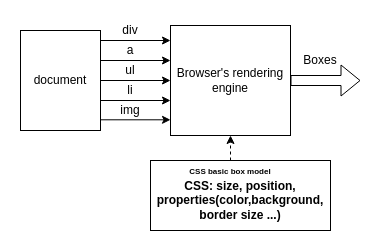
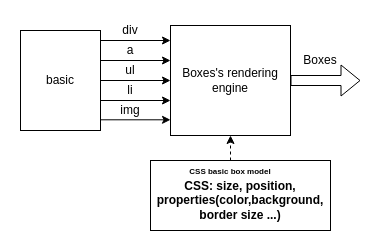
- <mxCell id="3" value="document" style="rounded=0;whiteSpace=wrap;html=1;" vertex="1" parent="1"><mxGeometry x="20" y="30" width="80" height="100" as="geometry" /></mxCell>
+ <mxCell id="3" value="basic" style="rounded=0;whiteSpace=wrap;html=1;" vertex="1" parent="1"><mxGeometry x="20" y="30" width="80" height="100" as="geometry" /></mxCell>
- <mxCell id="14" value="Browser's rendering engine" style="rounded=0;whiteSpace=wrap;html=1;" vertex="1" parent="1"><mxGeometry x="170" y="25" width="120" height="110" as="geometry" /></mxCell>
+ <mxCell id="14" value="Boxes's rendering engine" style="rounded=0;whiteSpace=wrap;html=1;" vertex="1" parent="1"><mxGeometry x="170" y="25" width="120" height="110" as="geometry" /></mxCell>
